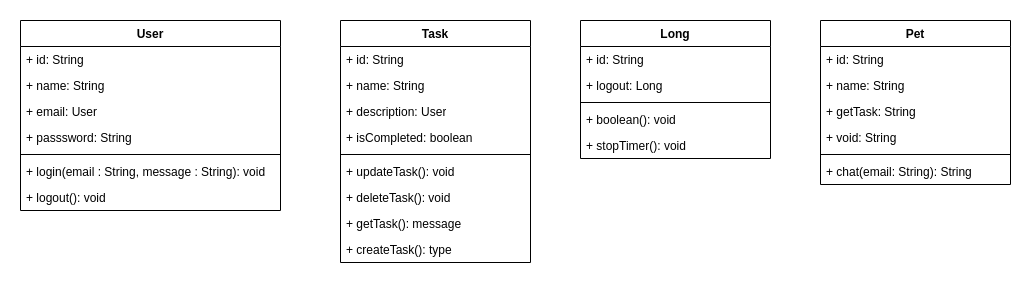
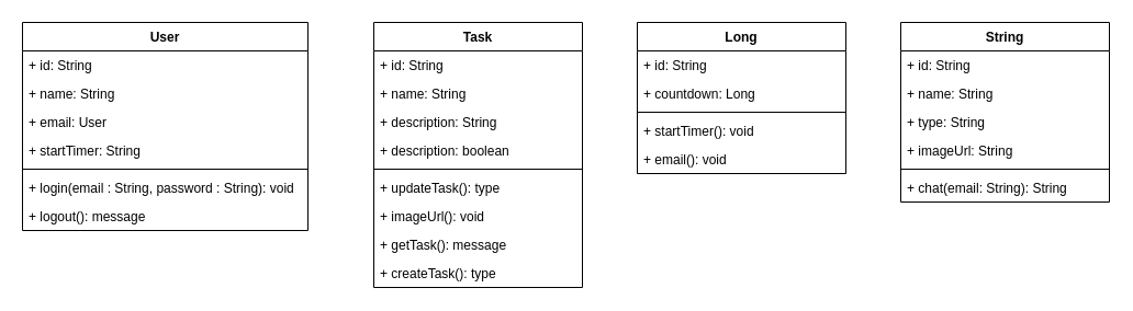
- <mxCell id="26" value="Pet" style="swimlane;fontStyle=1;align=center;verticalAlign=top;childLayout=stackLayout;horizontal=1;startSize=26;horizontalStack=0;resizeParent=1;resizeParentMax=0;resizeLast=0;collapsible=1;marginBottom=0;whiteSpace=wrap;html=1;" parent="1" vertex="1"><mxGeometry x="820" y="20" width="190" height="164" as="geometry" /></mxCell>
+ <mxCell id="26" value="String" style="swimlane;fontStyle=1;align=center;verticalAlign=top;childLayout=stackLayout;horizontal=1;startSize=26;horizontalStack=0;resizeParent=1;resizeParentMax=0;resizeLast=0;collapsible=1;marginBottom=0;whiteSpace=wrap;html=1;" parent="1" vertex="1"><mxGeometry x="820" y="20" width="190" height="164" as="geometry" /></mxCell>
- <mxCell id="22" value="+ logout: Long" style="text;strokeColor=none;fillColor=none;align=left;verticalAlign=top;spacingLeft=4;spacingRight=4;overflow=hidden;rotatable=0;points=[[0,0.5],[1,0.5]];portConstraint=eastwest;whiteSpace=wrap;html=1;" parent="20" vertex="1"><mxGeometry y="52" width="190" height="26" as="geometry" /></mxCell>
+ <mxCell id="22" value="+ countdown: Long" style="text;strokeColor=none;fillColor=none;align=left;verticalAlign=top;spacingLeft=4;spacingRight=4;overflow=hidden;rotatable=0;points=[[0,0.5],[1,0.5]];portConstraint=eastwest;whiteSpace=wrap;html=1;" parent="20" vertex="1"><mxGeometry y="52" width="190" height="26" as="geometry" /></mxCell>
- <mxCell id="13" value="+ description: User" style="text;strokeColor=none;fillColor=none;align=left;verticalAlign=top;spacingLeft=4;spacingRight=4;overflow=hidden;rotatable=0;points=[[0,0.5],[1,0.5]];portConstraint=eastwest;whiteSpace=wrap;html=1;" parent="10" vertex="1"><mxGeometry y="78" width="190" height="26" as="geometry" /></mxCell>
+ <mxCell id="13" value="+ description: String" style="text;strokeColor=none;fillColor=none;align=left;verticalAlign=top;spacingLeft=4;spacingRight=4;overflow=hidden;rotatable=0;points=[[0,0.5],[1,0.5]];portConstraint=eastwest;whiteSpace=wrap;html=1;" parent="10" vertex="1"><mxGeometry y="78" width="190" height="26" as="geometry" /></mxCell>
- <mxCell id="29" value="+ getTask: String" style="text;strokeColor=none;fillColor=none;align=left;verticalAlign=top;spacingLeft=4;spacingRight=4;overflow=hidden;rotatable=0;points=[[0,0.5],[1,0.5]];portConstraint=eastwest;whiteSpace=wrap;html=1;" parent="26" vertex="1"><mxGeometry y="78" width="190" height="26" as="geometry" /></mxCell>
+ <mxCell id="29" value="+ type: String" style="text;strokeColor=none;fillColor=none;align=left;verticalAlign=top;spacingLeft=4;spacingRight=4;overflow=hidden;rotatable=0;points=[[0,0.5],[1,0.5]];portConstraint=eastwest;whiteSpace=wrap;html=1;" parent="26" vertex="1"><mxGeometry y="78" width="190" height="26" as="geometry" /></mxCell>
- <mxCell id="24" value="+ boolean(): void" style="text;strokeColor=none;fillColor=none;align=left;verticalAlign=top;spacingLeft=4;spacingRight=4;overflow=hidden;rotatable=0;points=[[0,0.5],[1,0.5]];portConstraint=eastwest;whiteSpace=wrap;html=1;" parent="20" vertex="1"><mxGeometry y="86" width="190" height="26" as="geometry" /></mxCell>
+ <mxCell id="24" value="+ startTimer(): void" style="text;strokeColor=none;fillColor=none;align=left;verticalAlign=top;spacingLeft=4;spacingRight=4;overflow=hidden;rotatable=0;points=[[0,0.5],[1,0.5]];portConstraint=eastwest;whiteSpace=wrap;html=1;" parent="20" vertex="1"><mxGeometry y="86" width="190" height="26" as="geometry" /></mxCell>
- <mxCell id="6" value="+ passsword: String" style="text;strokeColor=none;fillColor=none;align=left;verticalAlign=top;spacingLeft=4;spacingRight=4;overflow=hidden;rotatable=0;points=[[0,0.5],[1,0.5]];portConstraint=eastwest;whiteSpace=wrap;html=1;" parent="2" vertex="1"><mxGeometry y="104" width="260" height="26" as="geometry" /></mxCell>
+ <mxCell id="6" value="+ startTimer: String" style="text;strokeColor=none;fillColor=none;align=left;verticalAlign=top;spacingLeft=4;spacingRight=4;overflow=hidden;rotatable=0;points=[[0,0.5],[1,0.5]];portConstraint=eastwest;whiteSpace=wrap;html=1;" parent="2" vertex="1"><mxGeometry y="104" width="260" height="26" as="geometry" /></mxCell>
- <mxCell id="14" value="+ isCompleted: boolean" style="text;strokeColor=none;fillColor=none;align=left;verticalAlign=top;spacingLeft=4;spacingRight=4;overflow=hidden;rotatable=0;points=[[0,0.5],[1,0.5]];portConstraint=eastwest;whiteSpace=wrap;html=1;" parent="10" vertex="1"><mxGeometry y="104" width="190" height="26" as="geometry" /></mxCell>
+ <mxCell id="14" value="+ description: boolean" style="text;strokeColor=none;fillColor=none;align=left;verticalAlign=top;spacingLeft=4;spacingRight=4;overflow=hidden;rotatable=0;points=[[0,0.5],[1,0.5]];portConstraint=eastwest;whiteSpace=wrap;html=1;" parent="10" vertex="1"><mxGeometry y="104" width="190" height="26" as="geometry" /></mxCell>
- <mxCell id="30" value="+ void: String" style="text;strokeColor=none;fillColor=none;align=left;verticalAlign=top;spacingLeft=4;spacingRight=4;overflow=hidden;rotatable=0;points=[[0,0.5],[1,0.5]];portConstraint=eastwest;whiteSpace=wrap;html=1;" parent="26" vertex="1"><mxGeometry y="104" width="190" height="26" as="geometry" /></mxCell>
+ <mxCell id="30" value="+ imageUrl: String" style="text;strokeColor=none;fillColor=none;align=left;verticalAlign=top;spacingLeft=4;spacingRight=4;overflow=hidden;rotatable=0;points=[[0,0.5],[1,0.5]];portConstraint=eastwest;whiteSpace=wrap;html=1;" parent="26" vertex="1"><mxGeometry y="104" width="190" height="26" as="geometry" /></mxCell>
- <mxCell id="25" value="+ stopTimer(): void" style="text;strokeColor=none;fillColor=none;align=left;verticalAlign=top;spacingLeft=4;spacingRight=4;overflow=hidden;rotatable=0;points=[[0,0.5],[1,0.5]];portConstraint=eastwest;whiteSpace=wrap;html=1;" parent="20" vertex="1"><mxGeometry y="112" width="190" height="26" as="geometry" /></mxCell>
+ <mxCell id="25" value="+ email(): void" style="text;strokeColor=none;fillColor=none;align=left;verticalAlign=top;spacingLeft=4;spacingRight=4;overflow=hidden;rotatable=0;points=[[0,0.5],[1,0.5]];portConstraint=eastwest;whiteSpace=wrap;html=1;" parent="20" vertex="1"><mxGeometry y="112" width="190" height="26" as="geometry" /></mxCell>
- <mxCell id="16" value="+ updateTask(): void" style="text;strokeColor=none;fillColor=none;align=left;verticalAlign=top;spacingLeft=4;spacingRight=4;overflow=hidden;rotatable=0;points=[[0,0.5],[1,0.5]];portConstraint=eastwest;whiteSpace=wrap;html=1;" parent="10" vertex="1"><mxGeometry y="138" width="190" height="26" as="geometry" /></mxCell>
+ <mxCell id="16" value="+ updateTask(): type" style="text;strokeColor=none;fillColor=none;align=left;verticalAlign=top;spacingLeft=4;spacingRight=4;overflow=hidden;rotatable=0;points=[[0,0.5],[1,0.5]];portConstraint=eastwest;whiteSpace=wrap;html=1;" parent="10" vertex="1"><mxGeometry y="138" width="190" height="26" as="geometry" /></mxCell>
- <mxCell id="8" value="+ login(email : String, message : String): void" style="text;strokeColor=none;fillColor=none;align=left;verticalAlign=top;spacingLeft=4;spacingRight=4;overflow=hidden;rotatable=0;points=[[0,0.5],[1,0.5]];portConstraint=eastwest;whiteSpace=wrap;html=1;" parent="2" vertex="1"><mxGeometry y="138" width="260" height="26" as="geometry" /></mxCell>
+ <mxCell id="8" value="+ login(email : String, password : String): void" style="text;strokeColor=none;fillColor=none;align=left;verticalAlign=top;spacingLeft=4;spacingRight=4;overflow=hidden;rotatable=0;points=[[0,0.5],[1,0.5]];portConstraint=eastwest;whiteSpace=wrap;html=1;" parent="2" vertex="1"><mxGeometry y="138" width="260" height="26" as="geometry" /></mxCell>
- <mxCell id="9" value="+ logout(): void" style="text;strokeColor=none;fillColor=none;align=left;verticalAlign=top;spacingLeft=4;spacingRight=4;overflow=hidden;rotatable=0;points=[[0,0.5],[1,0.5]];portConstraint=eastwest;whiteSpace=wrap;html=1;" parent="2" vertex="1"><mxGeometry y="164" width="260" height="26" as="geometry" /></mxCell>
+ <mxCell id="9" value="+ logout(): message" style="text;strokeColor=none;fillColor=none;align=left;verticalAlign=top;spacingLeft=4;spacingRight=4;overflow=hidden;rotatable=0;points=[[0,0.5],[1,0.5]];portConstraint=eastwest;whiteSpace=wrap;html=1;" parent="2" vertex="1"><mxGeometry y="164" width="260" height="26" as="geometry" /></mxCell>
- <mxCell id="17" value="+ deleteTask(): void" style="text;strokeColor=none;fillColor=none;align=left;verticalAlign=top;spacingLeft=4;spacingRight=4;overflow=hidden;rotatable=0;points=[[0,0.5],[1,0.5]];portConstraint=eastwest;whiteSpace=wrap;html=1;" parent="10" vertex="1"><mxGeometry y="164" width="190" height="26" as="geometry" /></mxCell>
+ <mxCell id="17" value="+ imageUrl(): void" style="text;strokeColor=none;fillColor=none;align=left;verticalAlign=top;spacingLeft=4;spacingRight=4;overflow=hidden;rotatable=0;points=[[0,0.5],[1,0.5]];portConstraint=eastwest;whiteSpace=wrap;html=1;" parent="10" vertex="1"><mxGeometry y="164" width="190" height="26" as="geometry" /></mxCell>
